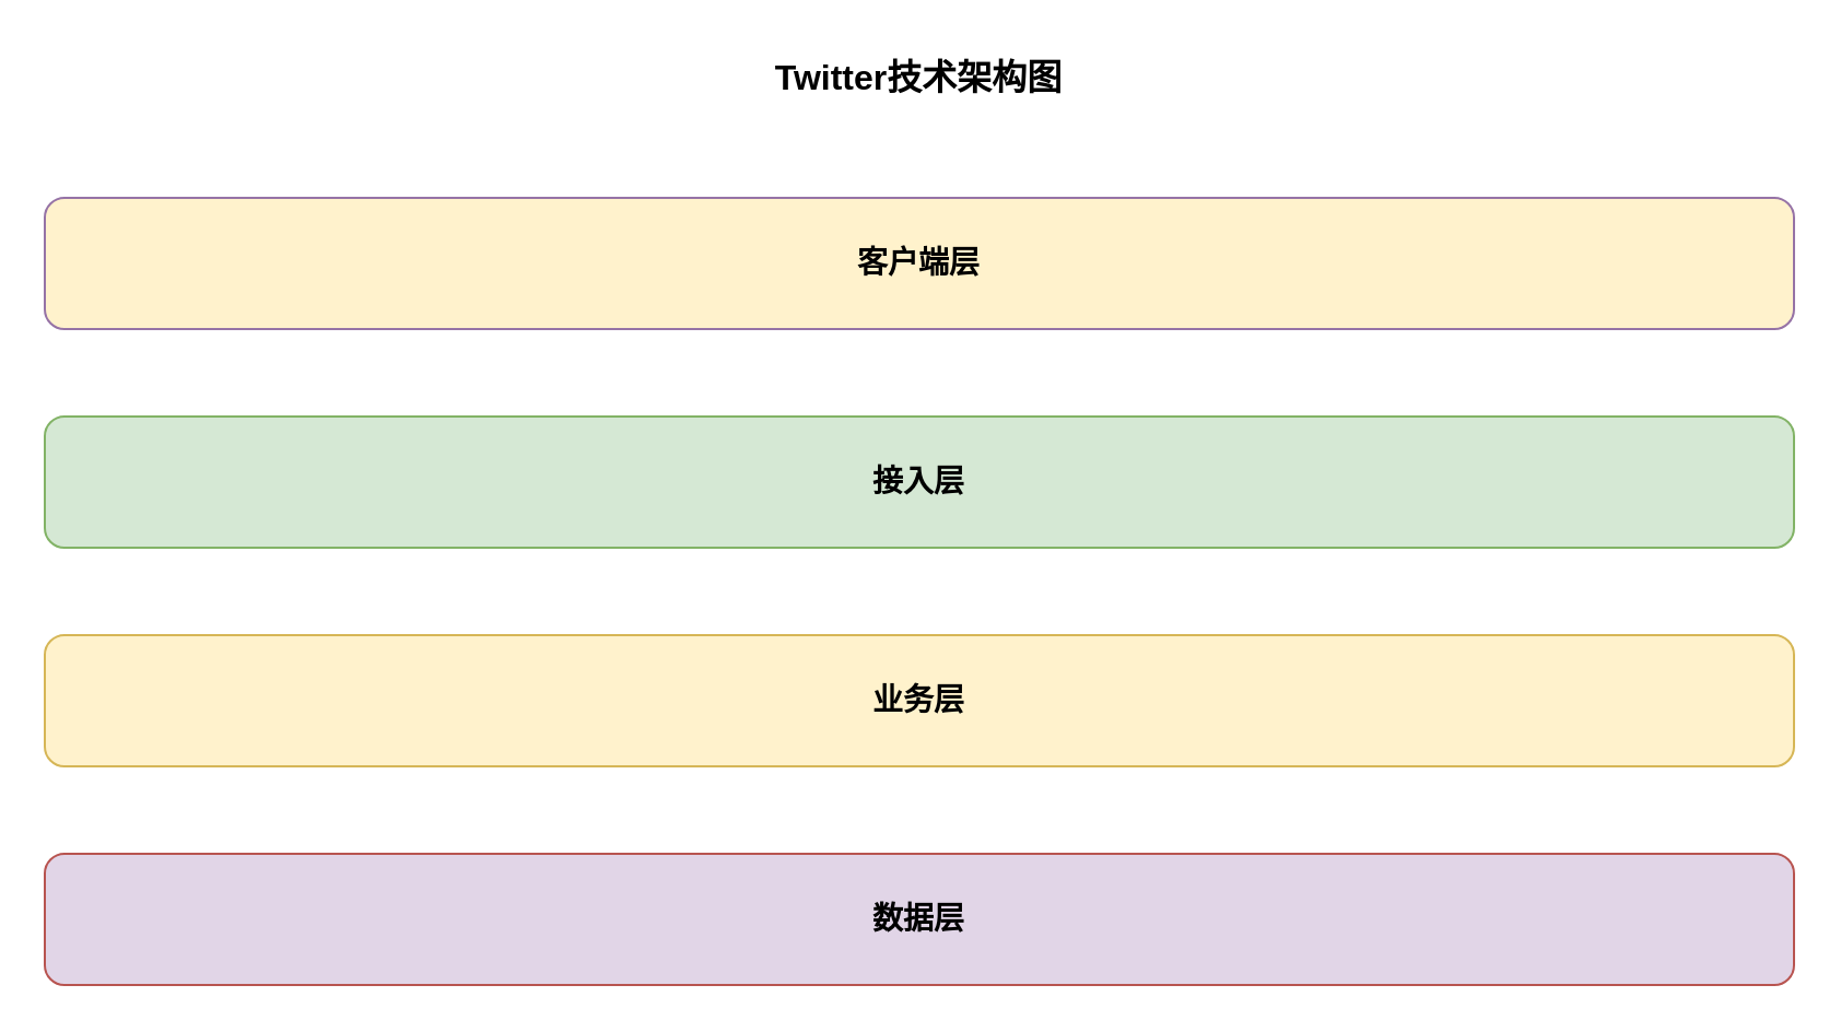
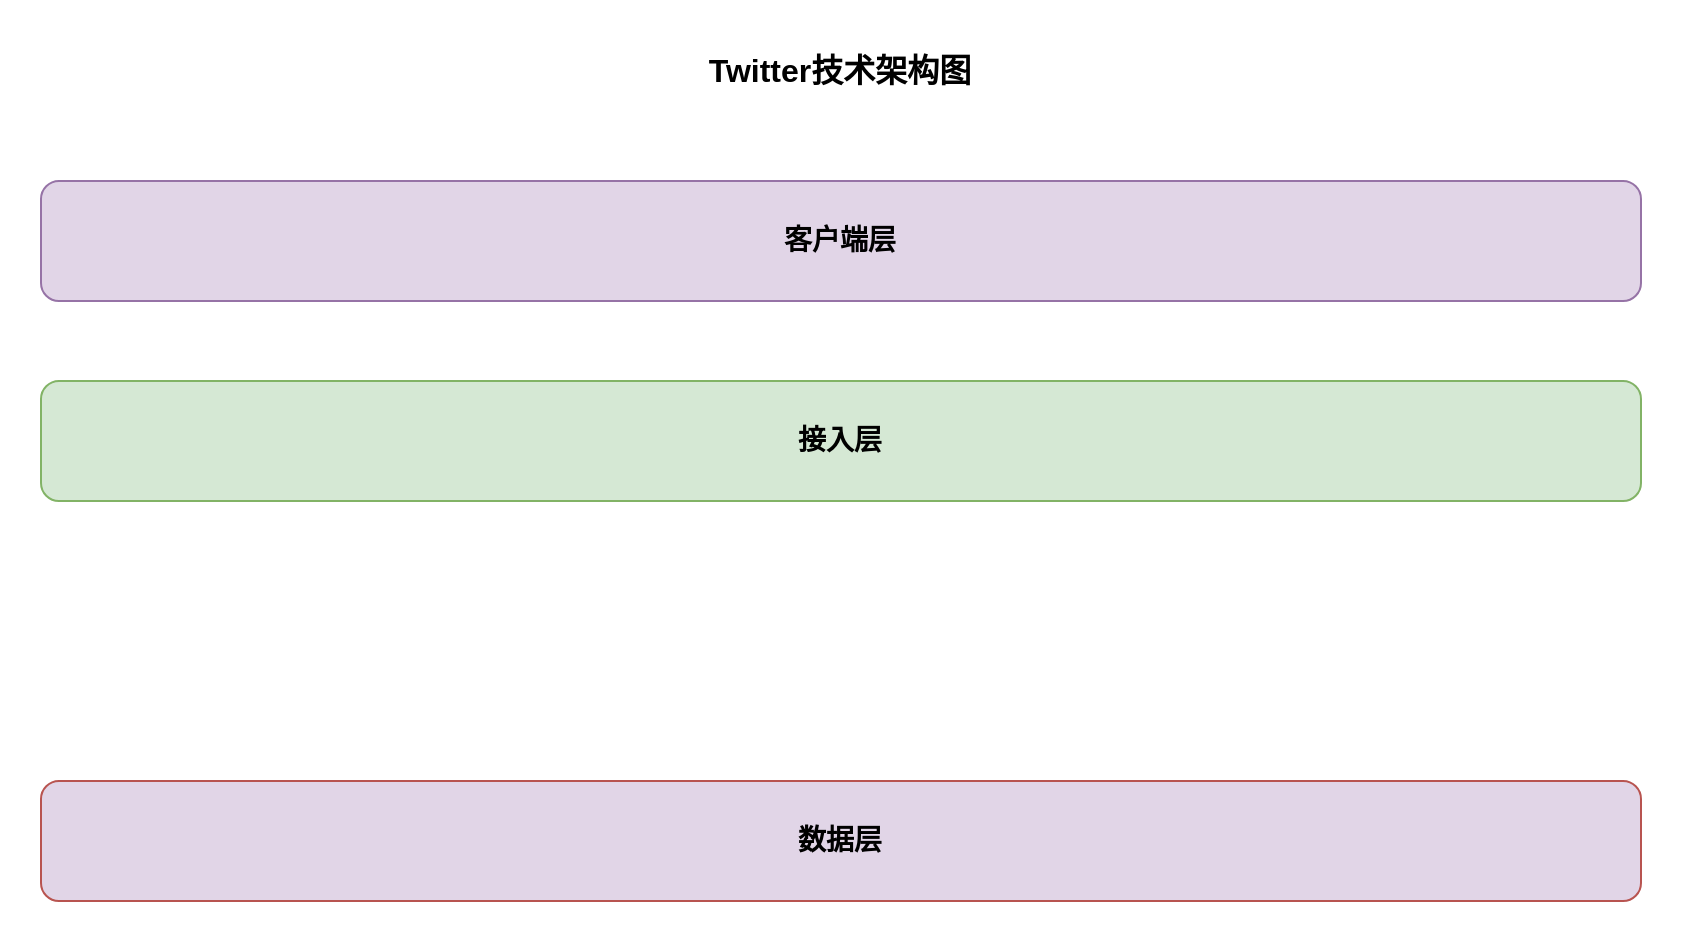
- <mxCell id="3" value="客户端层" style="rounded=1;whiteSpace=wrap;html=1;fillColor=#fff2cc;strokeColor=#9673a6;fontSize=14;fontStyle=1;" vertex="1" parent="1"><mxGeometry x="20" y="90" width="800" height="60" as="geometry" /></mxCell>
+ <mxCell id="3" value="客户端层" style="rounded=1;whiteSpace=wrap;html=1;fillColor=#e1d5e7;strokeColor=#9673a6;fontSize=14;fontStyle=1;" vertex="1" parent="1"><mxGeometry x="20" y="90" width="800" height="60" as="geometry" /></mxCell>
- <mxCell id="5" value="业务层" style="rounded=1;whiteSpace=wrap;html=1;fillColor=#fff2cc;strokeColor=#d6b656;fontSize=14;fontStyle=1;" vertex="1" parent="1"><mxGeometry x="20" y="290" width="800" height="60" as="geometry" /></mxCell>
